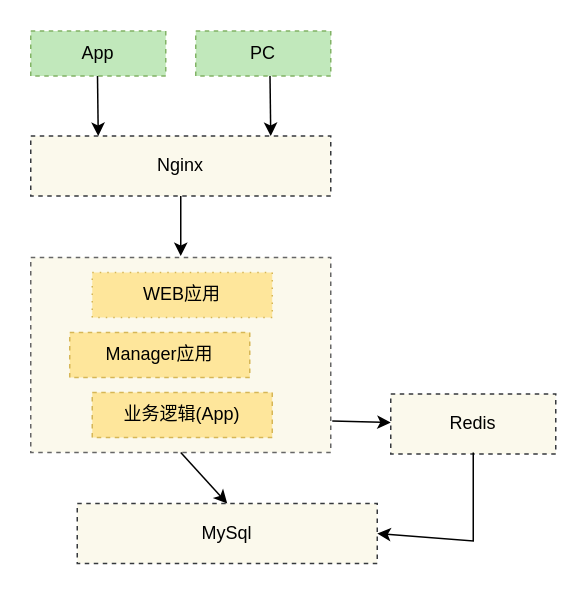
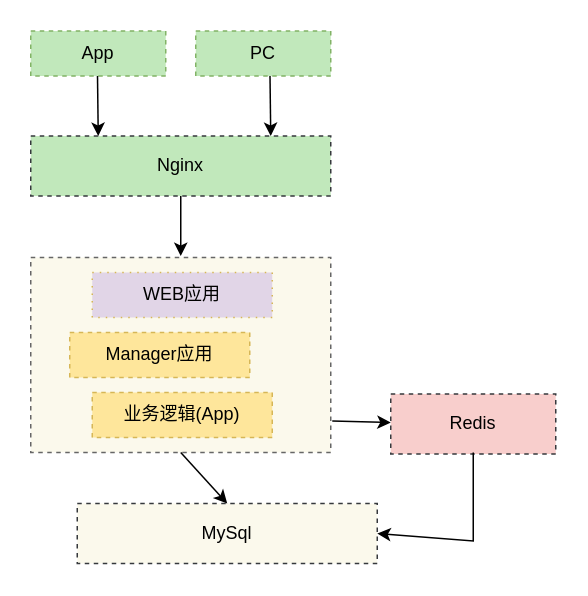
- <mxCell id="10" value="Nginx" style="rounded=0;whiteSpace=wrap;html=1;fillColor=#FBF9EC;strokeColor=#36393d;dashed=1;" parent="1" vertex="1"><mxGeometry x="20" y="90" width="200" height="40" as="geometry" /></mxCell>
+ <mxCell id="10" value="Nginx" style="rounded=0;whiteSpace=wrap;html=1;fillColor=#c1e8bb;strokeColor=#36393d;dashed=1;" parent="1" vertex="1"><mxGeometry x="20" y="90" width="200" height="40" as="geometry" /></mxCell>
- <mxCell id="5" value="WEB应用" style="rounded=0;whiteSpace=wrap;html=1;fillColor=#FEE69B;strokeColor=#d6b656;dashed=1;dashPattern=1 4;" parent="1" vertex="1"><mxGeometry x="61" y="181" width="120" height="30" as="geometry" /></mxCell>
+ <mxCell id="5" value="WEB应用" style="rounded=0;whiteSpace=wrap;html=1;fillColor=#e1d5e7;strokeColor=#d6b656;dashed=1;dashPattern=1 4;" parent="1" vertex="1"><mxGeometry x="61" y="181" width="120" height="30" as="geometry" /></mxCell>
- <mxCell id="12" value="Redis" style="rounded=0;whiteSpace=wrap;html=1;fillColor=#FBF9EC;strokeColor=#36393d;dashed=1;" parent="1" vertex="1"><mxGeometry x="260" y="262" width="110" height="40" as="geometry" /></mxCell>
+ <mxCell id="12" value="Redis" style="rounded=0;whiteSpace=wrap;html=1;fillColor=#f8cecc;strokeColor=#36393d;dashed=1;" parent="1" vertex="1"><mxGeometry x="260" y="262" width="110" height="40" as="geometry" /></mxCell>
